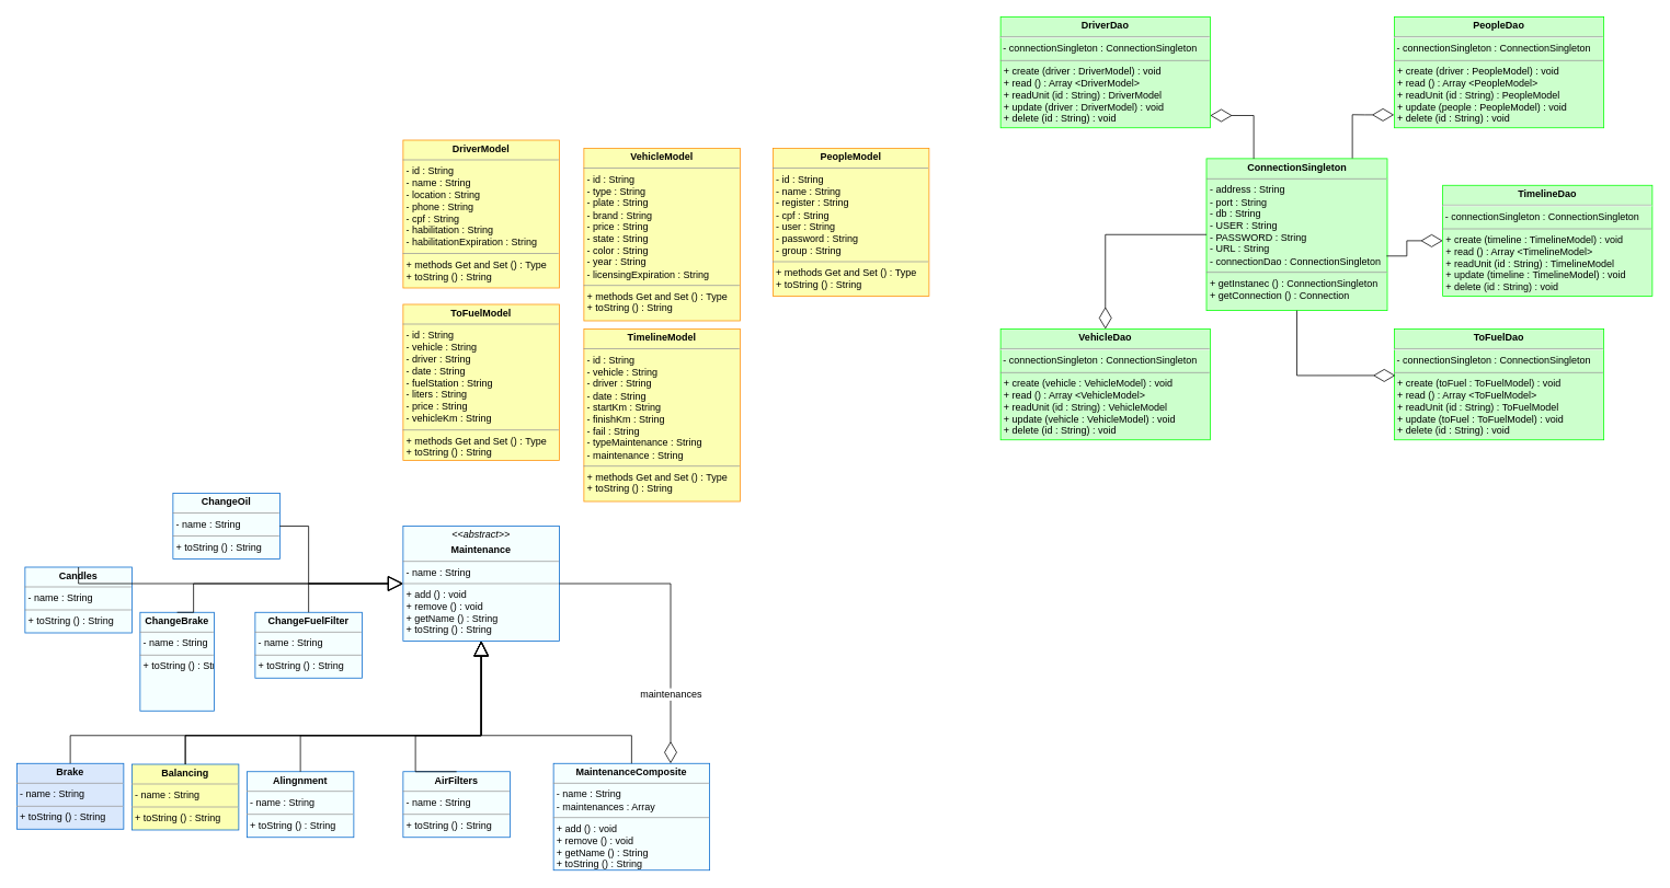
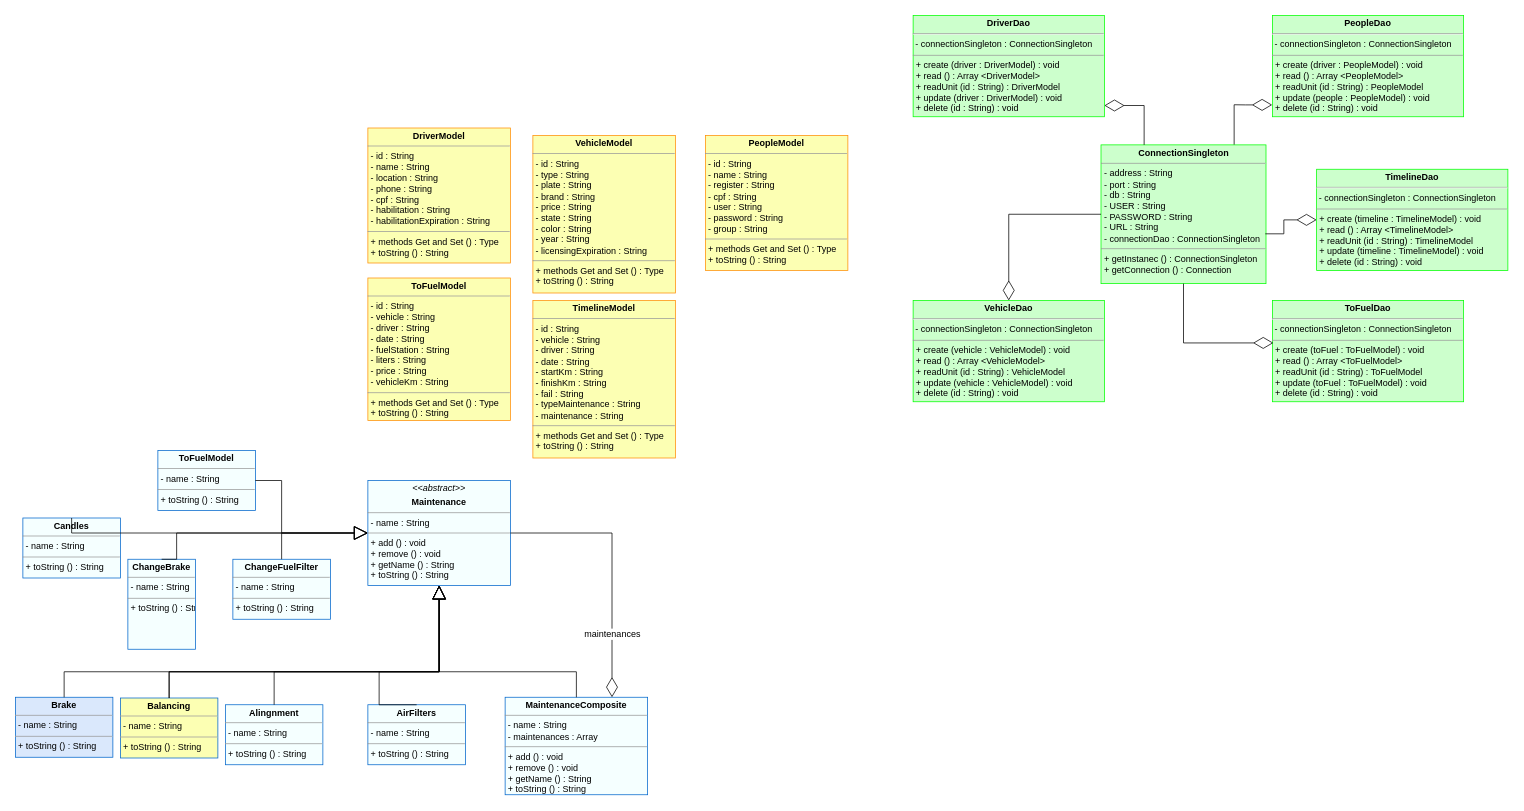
- <mxCell id="27" value="&lt;p style=&quot;margin: 0px ; margin-top: 4px ; text-align: center&quot;&gt;&lt;b&gt;ChangeOil&lt;/b&gt;&lt;/p&gt;&lt;hr size=&quot;1&quot;&gt;&lt;p style=&quot;margin: 0px ; margin-left: 4px&quot;&gt;&lt;span&gt;- name : String&lt;/span&gt;&lt;/p&gt;&lt;hr size=&quot;1&quot;&gt;&lt;p style=&quot;margin: 0px ; margin-left: 4px&quot;&gt;&lt;span&gt;+ toString () : String&lt;/span&gt;&lt;br&gt;&lt;/p&gt;&lt;p style=&quot;margin: 0px ; margin-left: 4px&quot;&gt;&lt;br&gt;&lt;/p&gt;" style="verticalAlign=top;align=left;overflow=fill;fontSize=12;fontFamily=Helvetica;html=1;strokeColor=#0066CC;fillColor=#F5FFFF;" vertex="1" parent="1"><mxGeometry x="210" y="600" width="130" height="80" as="geometry" /></mxCell>
+ <mxCell id="27" value="&lt;p style=&quot;margin: 0px ; margin-top: 4px ; text-align: center&quot;&gt;&lt;b&gt;ToFuelModel&lt;/b&gt;&lt;/p&gt;&lt;hr size=&quot;1&quot;&gt;&lt;p style=&quot;margin: 0px ; margin-left: 4px&quot;&gt;&lt;span&gt;- name : String&lt;/span&gt;&lt;/p&gt;&lt;hr size=&quot;1&quot;&gt;&lt;p style=&quot;margin: 0px ; margin-left: 4px&quot;&gt;&lt;span&gt;+ toString () : String&lt;/span&gt;&lt;br&gt;&lt;/p&gt;&lt;p style=&quot;margin: 0px ; margin-left: 4px&quot;&gt;&lt;br&gt;&lt;/p&gt;" style="verticalAlign=top;align=left;overflow=fill;fontSize=12;fontFamily=Helvetica;html=1;strokeColor=#0066CC;fillColor=#F5FFFF;" vertex="1" parent="1"><mxGeometry x="210" y="600" width="130" height="80" as="geometry" /></mxCell>
